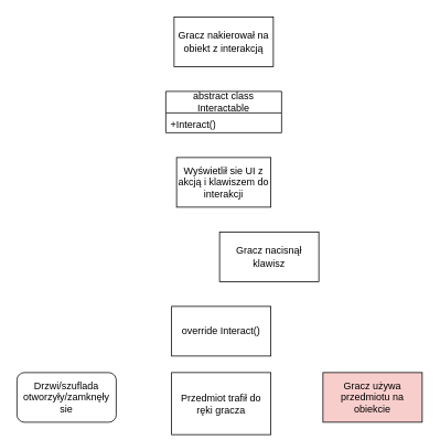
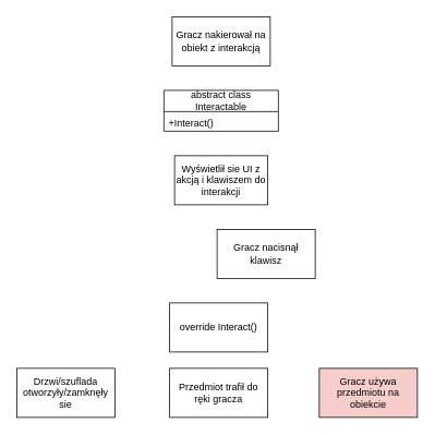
- <mxCell id="5" value="Drzwi/szuflada otworzyły/zamknęły sie" style="whiteSpace=wrap;html=1;rounded=1;" vertex="1" parent="1"><mxGeometry x="20" y="450" width="120" height="60" as="geometry" /></mxCell>
+ <mxCell id="5" value="Drzwi/szuflada otworzyły/zamknęły sie" style="rounded=0;whiteSpace=wrap;html=1;" vertex="1" parent="1"><mxGeometry x="20" y="450" width="120" height="60" as="geometry" /></mxCell>
- <mxCell id="6" value="Przedmiot trafił do ręki gracza" style="rounded=0;whiteSpace=wrap;html=1;" vertex="1" parent="1"><mxGeometry x="207" y="450" width="120" height="75" as="geometry" /></mxCell>
+ <mxCell id="6" value="Przedmiot trafił do ręki gracza" style="rounded=0;whiteSpace=wrap;html=1;" vertex="1" parent="1"><mxGeometry x="207" y="450" width="120" height="60" as="geometry" /></mxCell>
